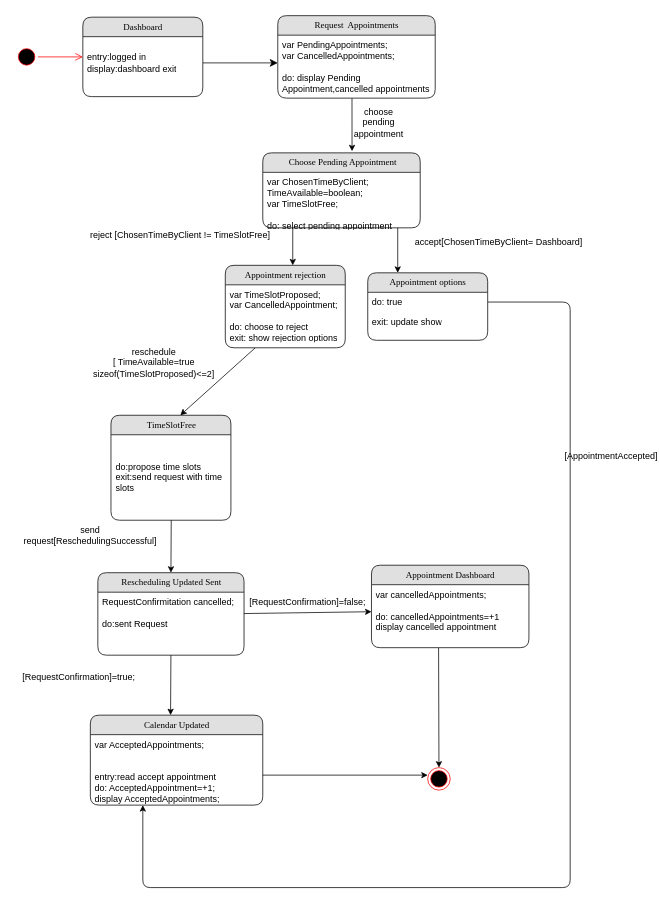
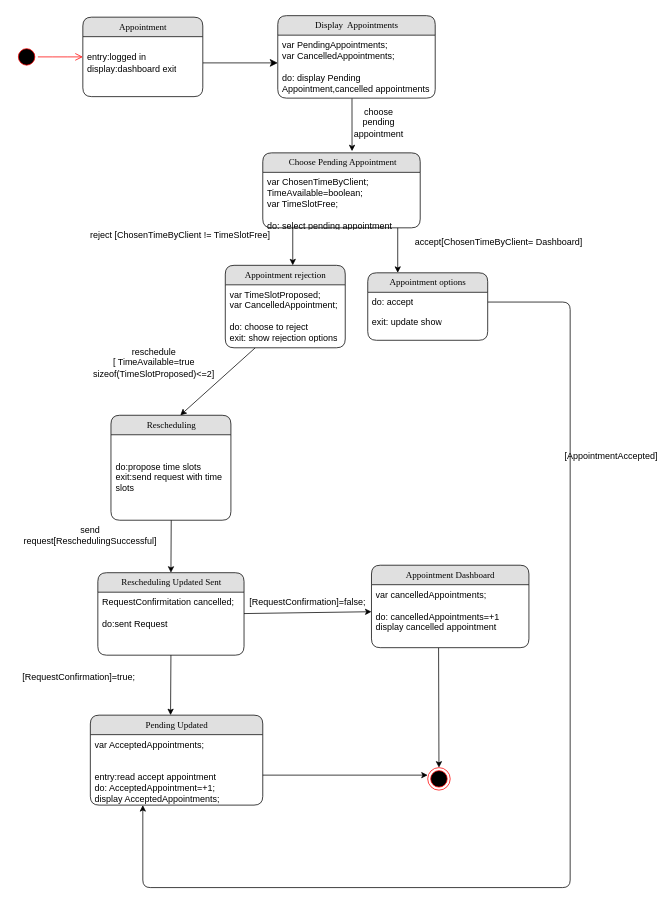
- <mxCell id="8" value="Request&amp;nbsp; Appointments" style="swimlane;html=1;fontStyle=0;childLayout=stackLayout;horizontal=1;startSize=26;fillColor=#e0e0e0;horizontalStack=0;resizeParent=1;resizeLast=0;collapsible=1;marginBottom=0;swimlaneFillColor=#ffffff;align=center;rounded=1;shadow=0;comic=0;labelBackgroundColor=none;strokeWidth=1;fontFamily=Verdana;fontSize=12" parent="1" vertex="1"><mxGeometry x="370" y="20" width="210" height="110" as="geometry" /></mxCell>
+ <mxCell id="8" value="Display&amp;nbsp; Appointments" style="swimlane;html=1;fontStyle=0;childLayout=stackLayout;horizontal=1;startSize=26;fillColor=#e0e0e0;horizontalStack=0;resizeParent=1;resizeLast=0;collapsible=1;marginBottom=0;swimlaneFillColor=#ffffff;align=center;rounded=1;shadow=0;comic=0;labelBackgroundColor=none;strokeWidth=1;fontFamily=Verdana;fontSize=12" parent="1" vertex="1"><mxGeometry x="370" y="20" width="210" height="110" as="geometry" /></mxCell>
- <mxCell id="12" value="Dashboard" style="swimlane;html=1;fontStyle=0;childLayout=stackLayout;horizontal=1;startSize=26;fillColor=#e0e0e0;horizontalStack=0;resizeParent=1;resizeLast=0;collapsible=1;marginBottom=0;swimlaneFillColor=#ffffff;align=center;rounded=1;shadow=0;comic=0;labelBackgroundColor=none;strokeWidth=1;fontFamily=Verdana;fontSize=12" parent="1" vertex="1"><mxGeometry x="110" y="22" width="160" height="106" as="geometry" /></mxCell>
+ <mxCell id="12" value="Appointment" style="swimlane;html=1;fontStyle=0;childLayout=stackLayout;horizontal=1;startSize=26;fillColor=#e0e0e0;horizontalStack=0;resizeParent=1;resizeLast=0;collapsible=1;marginBottom=0;swimlaneFillColor=#ffffff;align=center;rounded=1;shadow=0;comic=0;labelBackgroundColor=none;strokeWidth=1;fontFamily=Verdana;fontSize=12" parent="1" vertex="1"><mxGeometry x="110" y="22" width="160" height="106" as="geometry" /></mxCell>
- <mxCell id="33" value="do: true" style="text;html=1;strokeColor=none;fillColor=none;spacingLeft=4;spacingRight=4;whiteSpace=wrap;overflow=hidden;rotatable=0;points=[[0,0.5],[1,0.5]];portConstraint=eastwest;" parent="32" vertex="1"><mxGeometry y="26" width="160" height="26" as="geometry" /></mxCell>
+ <mxCell id="33" value="do: accept" style="text;html=1;strokeColor=none;fillColor=none;spacingLeft=4;spacingRight=4;whiteSpace=wrap;overflow=hidden;rotatable=0;points=[[0,0.5],[1,0.5]];portConstraint=eastwest;" parent="32" vertex="1"><mxGeometry y="26" width="160" height="26" as="geometry" /></mxCell>
- <mxCell id="30" value="TimeSlotFree" style="swimlane;html=1;fontStyle=0;childLayout=stackLayout;horizontal=1;startSize=26;fillColor=#e0e0e0;horizontalStack=0;resizeParent=1;resizeLast=0;collapsible=1;marginBottom=0;swimlaneFillColor=#ffffff;align=center;rounded=1;shadow=0;comic=0;labelBackgroundColor=none;strokeWidth=1;fontFamily=Verdana;fontSize=12" parent="1" vertex="1"><mxGeometry x="147.5" y="553" width="160" height="140" as="geometry" /></mxCell>
+ <mxCell id="30" value="Rescheduling" style="swimlane;html=1;fontStyle=0;childLayout=stackLayout;horizontal=1;startSize=26;fillColor=#e0e0e0;horizontalStack=0;resizeParent=1;resizeLast=0;collapsible=1;marginBottom=0;swimlaneFillColor=#ffffff;align=center;rounded=1;shadow=0;comic=0;labelBackgroundColor=none;strokeWidth=1;fontFamily=Verdana;fontSize=12" parent="1" vertex="1"><mxGeometry x="147.5" y="553" width="160" height="140" as="geometry" /></mxCell>
- <mxCell id="39" value="Calendar Updated" style="swimlane;html=1;fontStyle=0;childLayout=stackLayout;horizontal=1;startSize=26;fillColor=#e0e0e0;horizontalStack=0;resizeParent=1;resizeLast=0;collapsible=1;marginBottom=0;swimlaneFillColor=#ffffff;align=center;rounded=1;shadow=0;comic=0;labelBackgroundColor=none;strokeWidth=1;fontFamily=Verdana;fontSize=12" parent="1" vertex="1"><mxGeometry x="120" y="953" width="230" height="120" as="geometry" /></mxCell>
+ <mxCell id="39" value="Pending Updated" style="swimlane;html=1;fontStyle=0;childLayout=stackLayout;horizontal=1;startSize=26;fillColor=#e0e0e0;horizontalStack=0;resizeParent=1;resizeLast=0;collapsible=1;marginBottom=0;swimlaneFillColor=#ffffff;align=center;rounded=1;shadow=0;comic=0;labelBackgroundColor=none;strokeWidth=1;fontFamily=Verdana;fontSize=12" parent="1" vertex="1"><mxGeometry x="120" y="953" width="230" height="120" as="geometry" /></mxCell>
